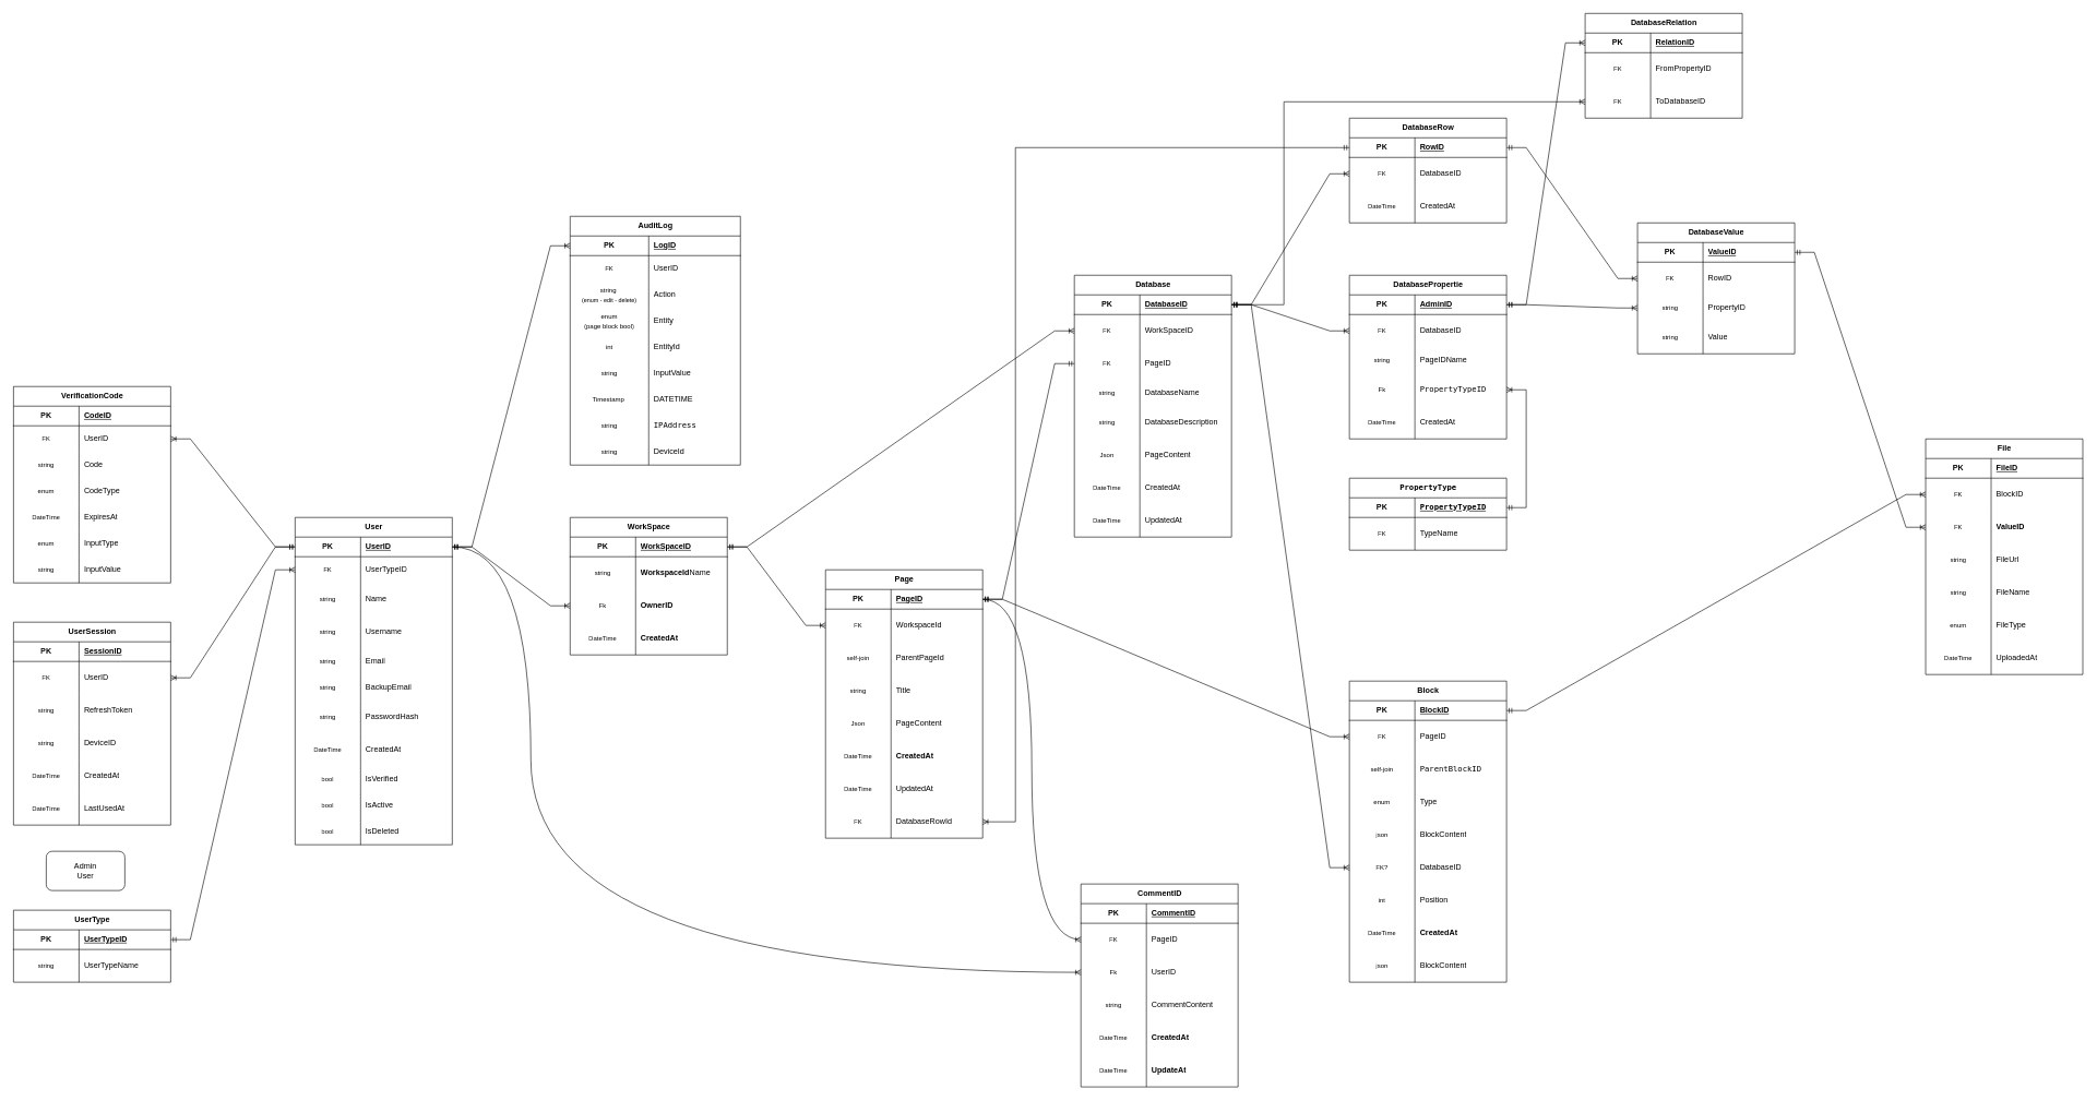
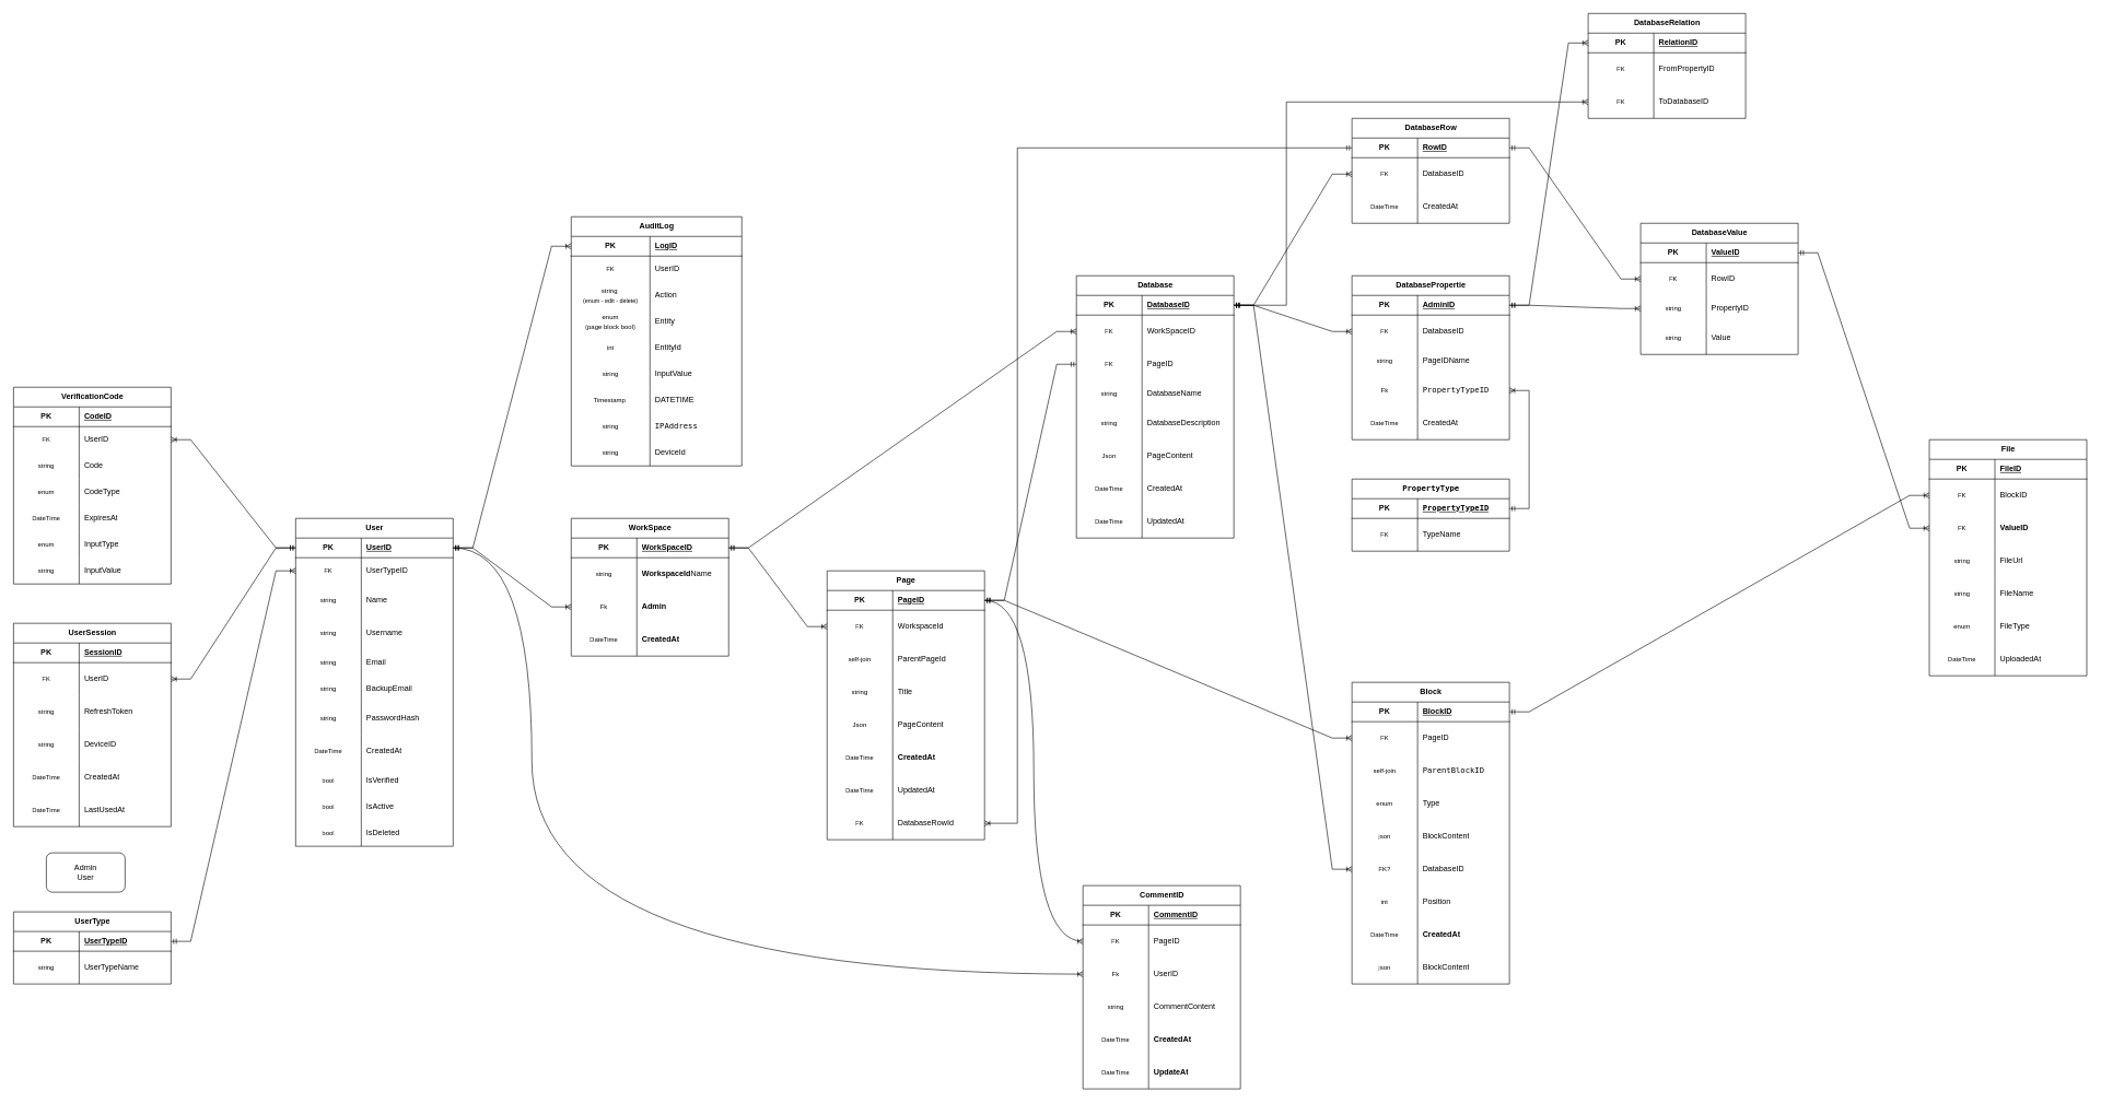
- <mxCell id="96" value="&lt;div style=&quot;text-align: center;&quot;&gt;&lt;span style=&quot;background-color: transparent; color: light-dark(rgb(0, 0, 0), rgb(255, 255, 255)); text-wrap-mode: nowrap;&quot;&gt;&lt;b&gt;OwnerID&lt;/b&gt;&lt;/span&gt;&lt;/div&gt;" style="shape=partialRectangle;connectable=0;fillColor=none;top=0;left=0;bottom=0;right=0;align=left;spacingLeft=6;overflow=hidden;whiteSpace=wrap;html=1;" parent="94" vertex="1"><mxGeometry x="100" width="140" height="50" as="geometry"><mxRectangle width="140" height="50" as="alternateBounds" /></mxGeometry></mxCell>
+ <mxCell id="96" value="&lt;div style=&quot;text-align: center;&quot;&gt;&lt;span style=&quot;background-color: transparent; color: light-dark(rgb(0, 0, 0), rgb(255, 255, 255)); text-wrap-mode: nowrap;&quot;&gt;&lt;b&gt;Admin&lt;/b&gt;&lt;/span&gt;&lt;/div&gt;" style="shape=partialRectangle;connectable=0;fillColor=none;top=0;left=0;bottom=0;right=0;align=left;spacingLeft=6;overflow=hidden;whiteSpace=wrap;html=1;" parent="94" vertex="1"><mxGeometry x="100" width="140" height="50" as="geometry"><mxRectangle width="140" height="50" as="alternateBounds" /></mxGeometry></mxCell>
